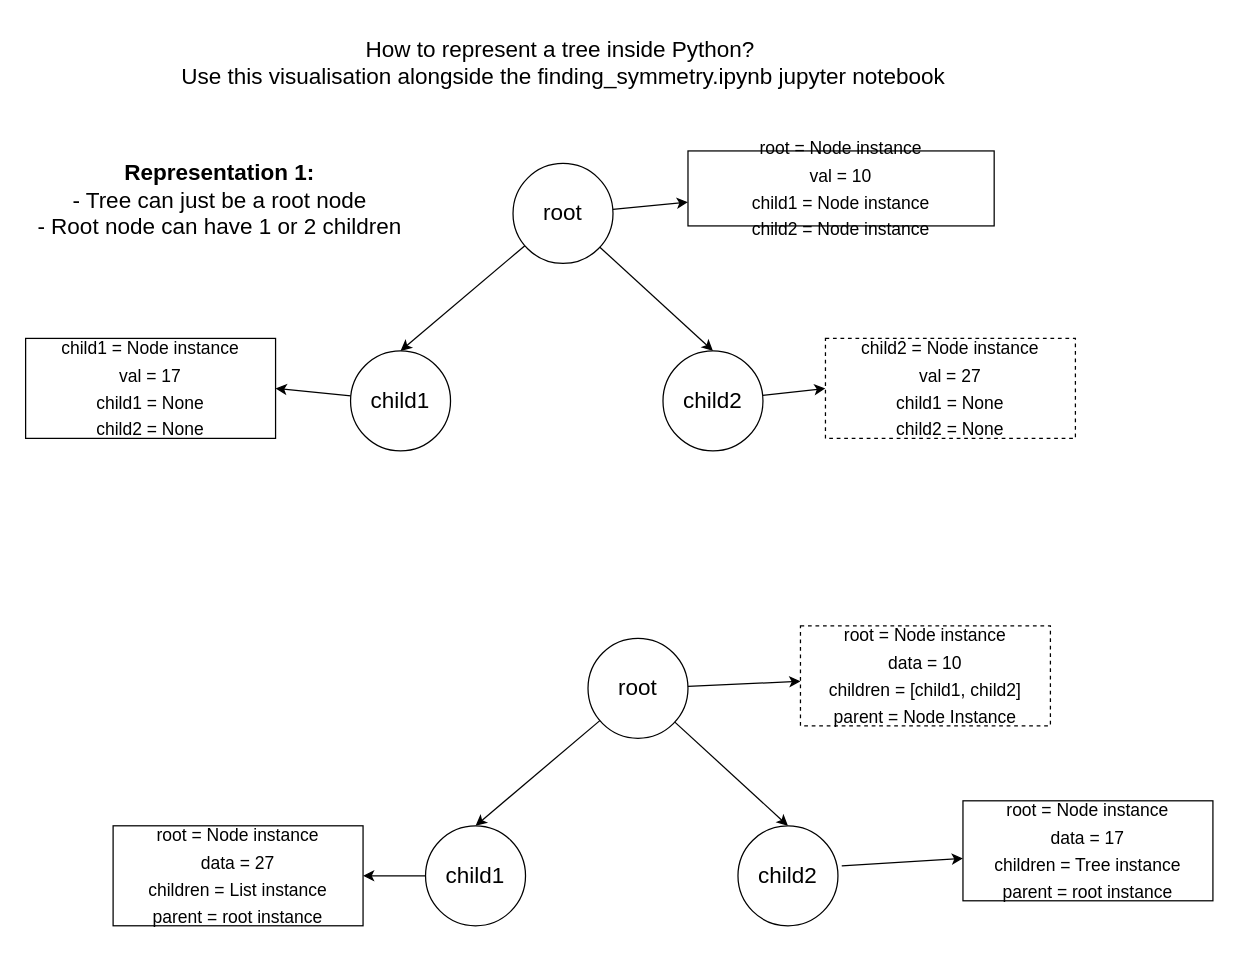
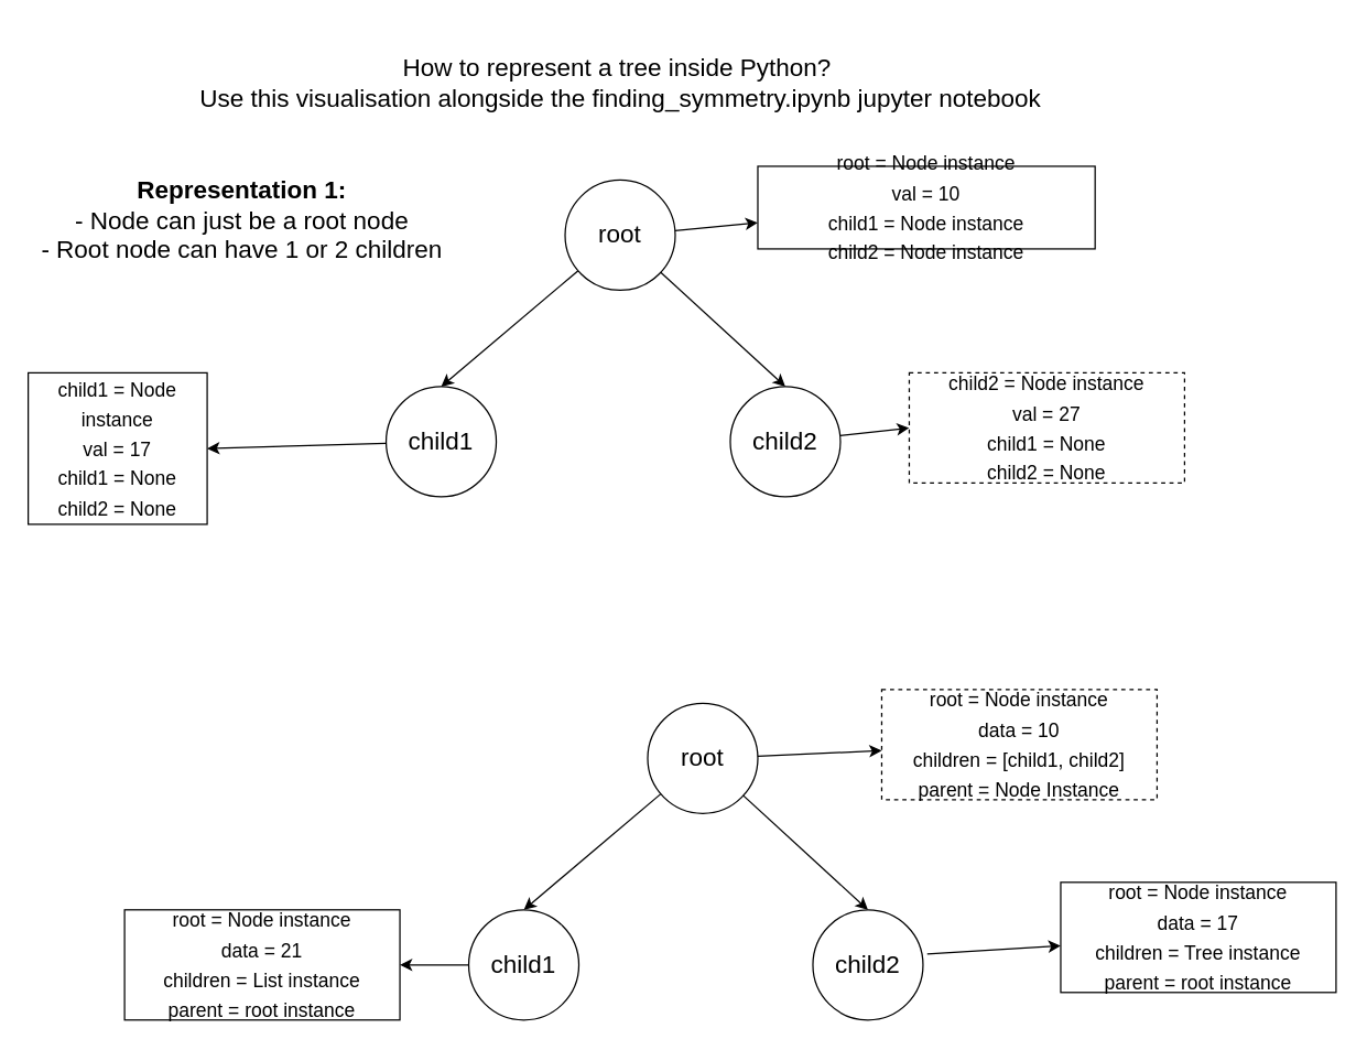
- <mxCell id="2" value="&lt;font style=&quot;font-size: 18px;&quot;&gt;How to represent a tree inside Python?&amp;nbsp;&lt;br&gt;Use this visualisation alongside the finding_symmetry.ipynb jupyter notebook&lt;br&gt;&lt;/font&gt;" style="text;html=1;align=center;verticalAlign=middle;resizable=0;points=[];autosize=1;strokeColor=none;fillColor=none;" vertex="1" parent="1"><mxGeometry x="135" y="20" width="630" height="60" as="geometry" /></mxCell>
+ <mxCell id="2" value="&lt;font style=&quot;font-size: 18px;&quot;&gt;How to represent a tree inside Python?&amp;nbsp;&lt;br&gt;Use this visualisation alongside the finding_symmetry.ipynb jupyter notebook&lt;br&gt;&lt;/font&gt;" style="text;html=1;align=center;verticalAlign=middle;resizable=0;points=[];autosize=1;strokeColor=none;fillColor=none;" vertex="1" parent="1"><mxGeometry x="135" y="30" width="630" height="60" as="geometry" /></mxCell>
- <mxCell id="11" value="&lt;b&gt;Representation 1:&lt;/b&gt;&lt;br&gt;- Tree can just be a root node&lt;br&gt;- Root node can have 1 or 2 children" style="text;html=1;align=center;verticalAlign=middle;resizable=0;points=[];autosize=1;strokeColor=none;fillColor=none;fontSize=18;" vertex="1" parent="1"><mxGeometry x="20" y="120" width="310" height="80" as="geometry" /></mxCell>
+ <mxCell id="11" value="&lt;b&gt;Representation 1:&lt;/b&gt;&lt;br&gt;- Node can just be a root node&lt;br&gt;- Root node can have 1 or 2 children" style="text;html=1;align=center;verticalAlign=middle;resizable=0;points=[];autosize=1;strokeColor=none;fillColor=none;fontSize=18;" vertex="1" parent="1"><mxGeometry x="20" y="120" width="310" height="80" as="geometry" /></mxCell>
- <mxCell id="20" value="&lt;font style=&quot;font-size: 14px;&quot;&gt;child1 = Node instance&lt;br&gt;val = 17&lt;br&gt;child1 = None&lt;br&gt;child2 = None&lt;/font&gt;" style="whiteSpace=wrap;html=1;fontSize=18;" vertex="1" parent="1"><mxGeometry x="20" y="270" width="200" height="80" as="geometry" /></mxCell>
+ <mxCell id="20" value="&lt;font style=&quot;font-size: 14px;&quot;&gt;child1 = Node instance&lt;br&gt;val = 17&lt;br&gt;child1 = None&lt;br&gt;child2 = None&lt;/font&gt;" style="whiteSpace=wrap;html=1;fontSize=18;" vertex="1" parent="1"><mxGeometry x="20" y="270" width="130" height="110" as="geometry" /></mxCell>
- <mxCell id="25" value="&lt;font style=&quot;font-size: 14px;&quot;&gt;root = Node instance&lt;br&gt;data = 27&lt;br&gt;children = List instance&lt;br&gt;parent = root instance&lt;br&gt;&lt;/font&gt;" style="whiteSpace=wrap;html=1;fontSize=18;" vertex="1" parent="1"><mxGeometry x="90" y="660" width="200" height="80" as="geometry" /></mxCell>
+ <mxCell id="25" value="&lt;font style=&quot;font-size: 14px;&quot;&gt;root = Node instance&lt;br&gt;data = 21&lt;br&gt;children = List instance&lt;br&gt;parent = root instance&lt;br&gt;&lt;/font&gt;" style="whiteSpace=wrap;html=1;fontSize=18;" vertex="1" parent="1"><mxGeometry x="90" y="660" width="200" height="80" as="geometry" /></mxCell>
